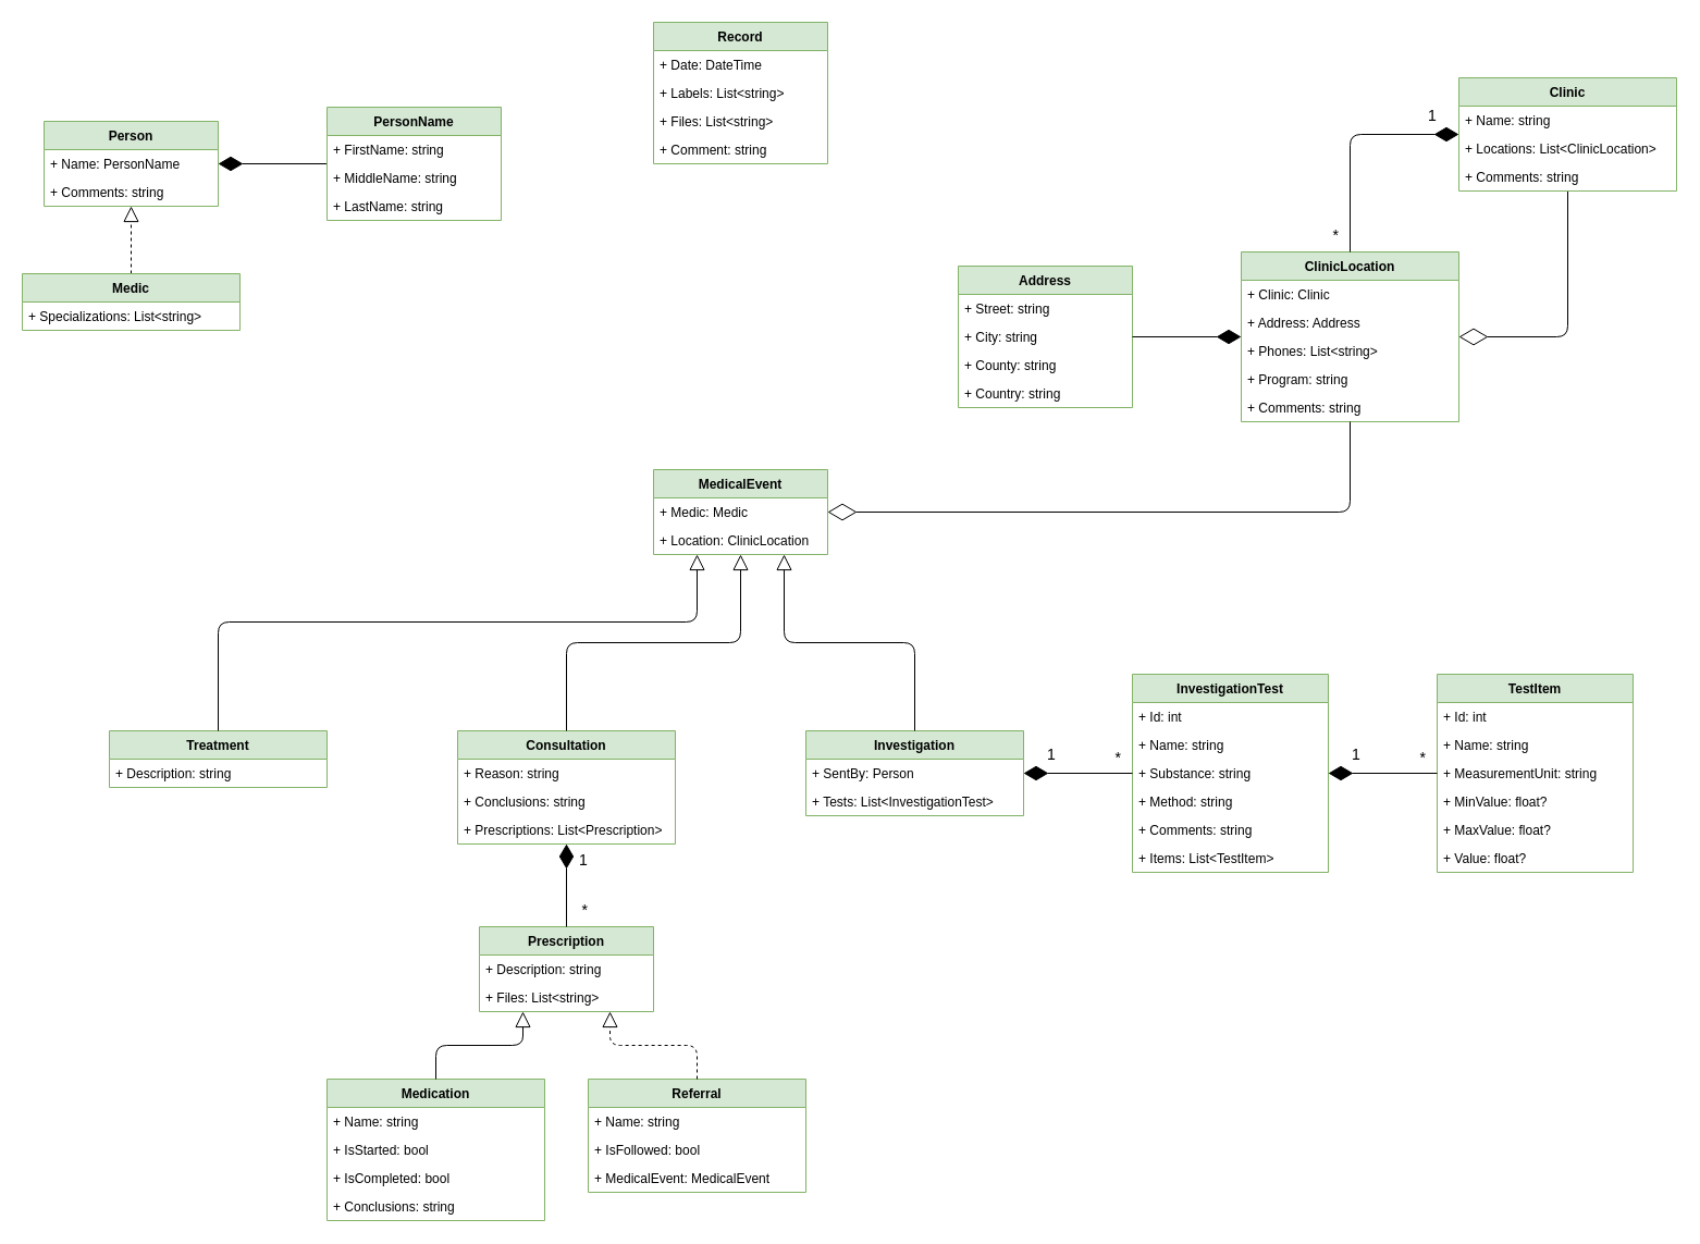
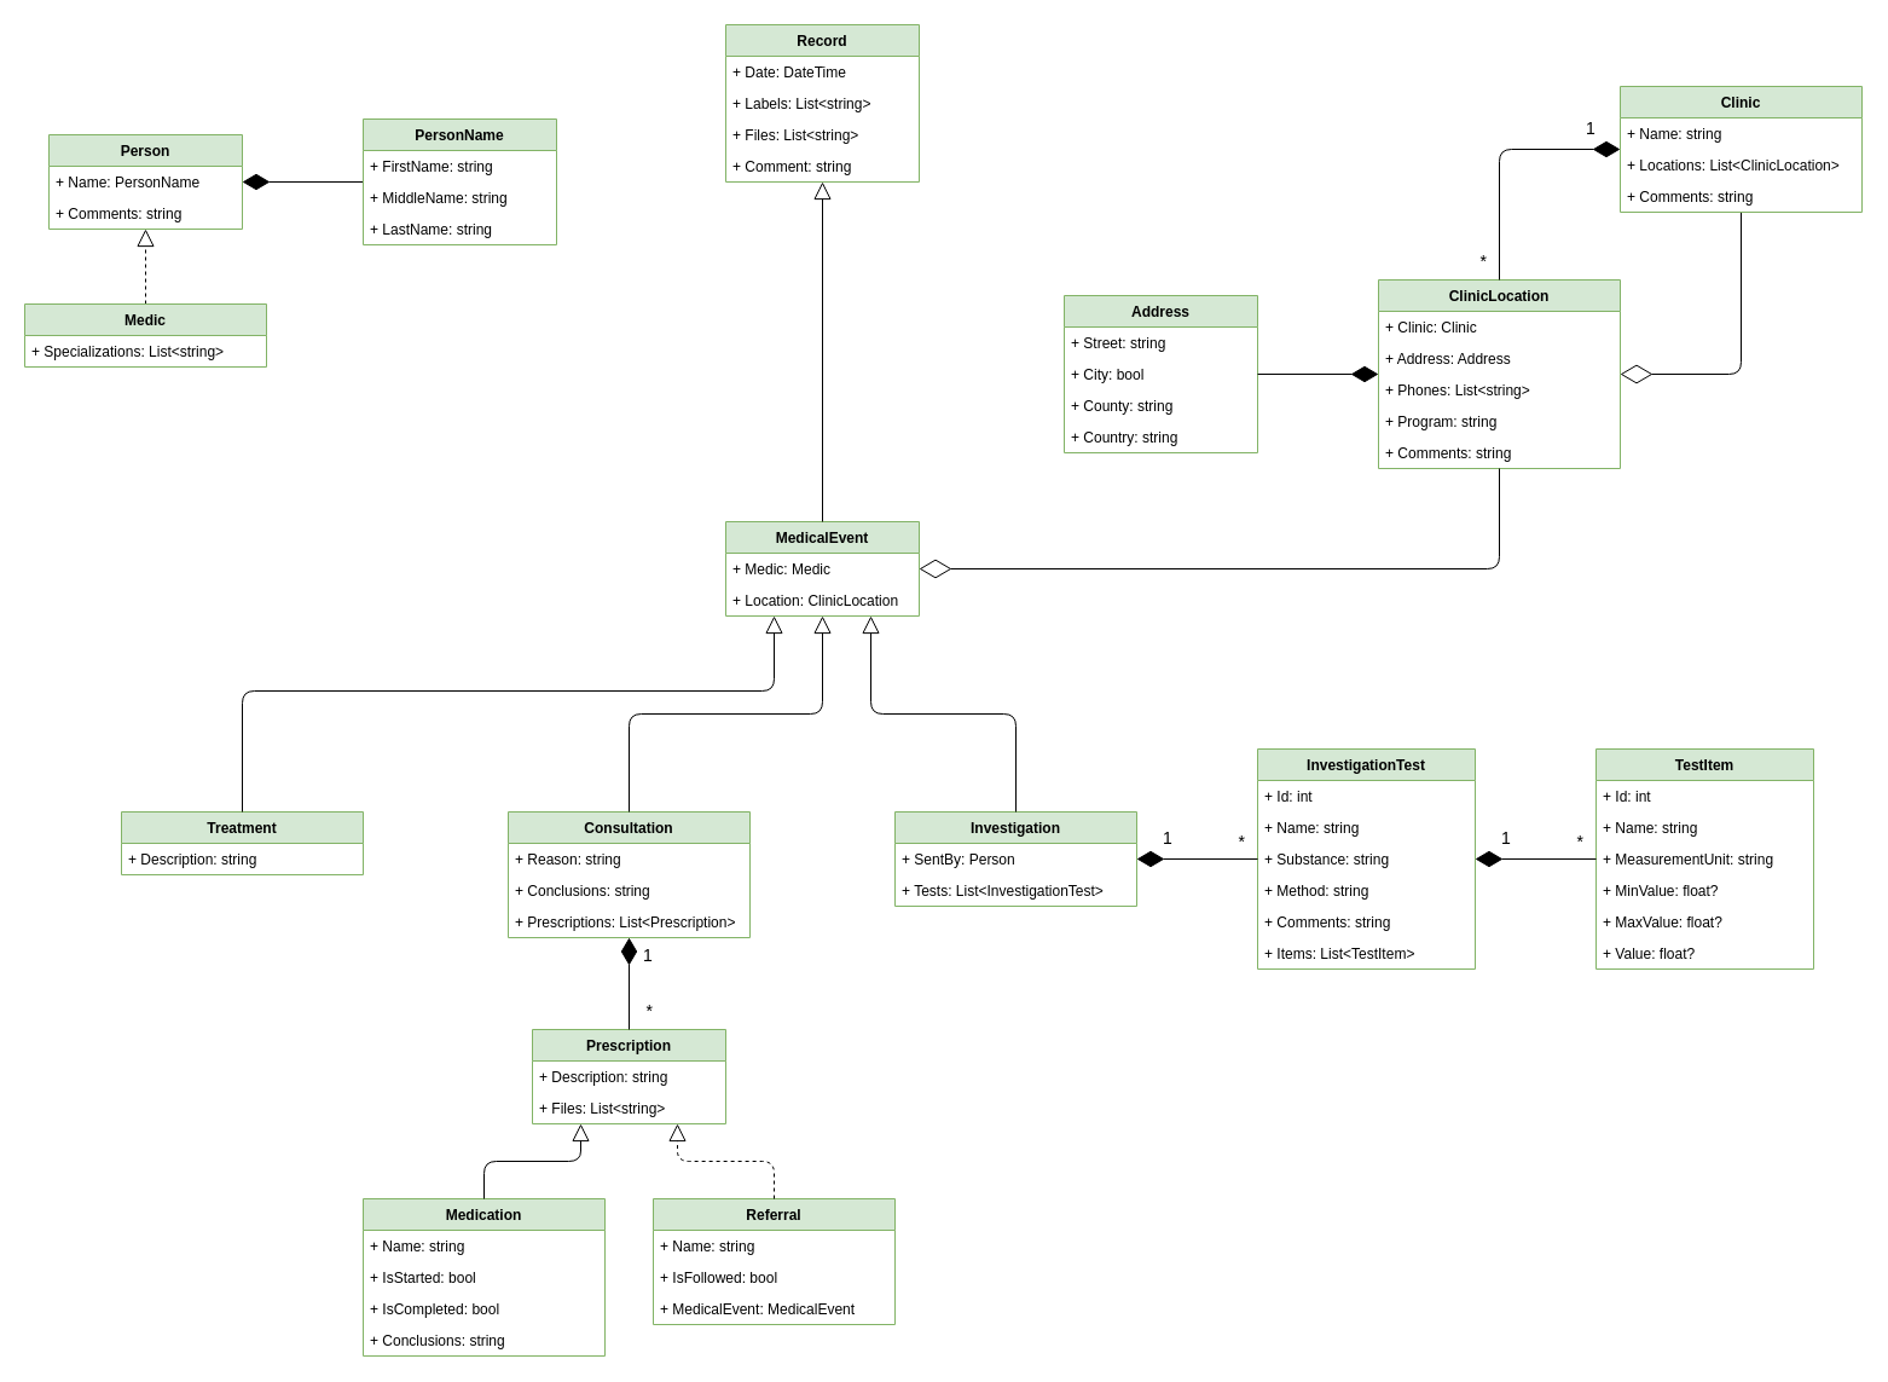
+ <mxCell id="74" value="" style="endArrow=block;endSize=12;endFill=0;html=1;fontSize=14;exitX=0.5;exitY=0;exitDx=0;exitDy=0;entryX=0.5;entryY=1;entryDx=0;entryDy=0;" edge="1" parent="1" source="30" target="69"><mxGeometry width="160" relative="1" as="geometry"><mxPoint x="680" y="271" as="sourcePoint" /><mxPoint x="840" y="271" as="targetPoint" /></mxGeometry></mxCell>
- <mxCell id="26" value="+ City: string" style="text;strokeColor=none;fillColor=none;align=left;verticalAlign=top;spacingLeft=4;spacingRight=4;overflow=hidden;rotatable=0;points=[[0,0.5],[1,0.5]];portConstraint=eastwest;" parent="24" vertex="1"><mxGeometry y="52" width="160" height="26" as="geometry" /></mxCell>
+ <mxCell id="26" value="+ City: bool" style="text;strokeColor=none;fillColor=none;align=left;verticalAlign=top;spacingLeft=4;spacingRight=4;overflow=hidden;rotatable=0;points=[[0,0.5],[1,0.5]];portConstraint=eastwest;" parent="24" vertex="1"><mxGeometry y="52" width="160" height="26" as="geometry" /></mxCell>
